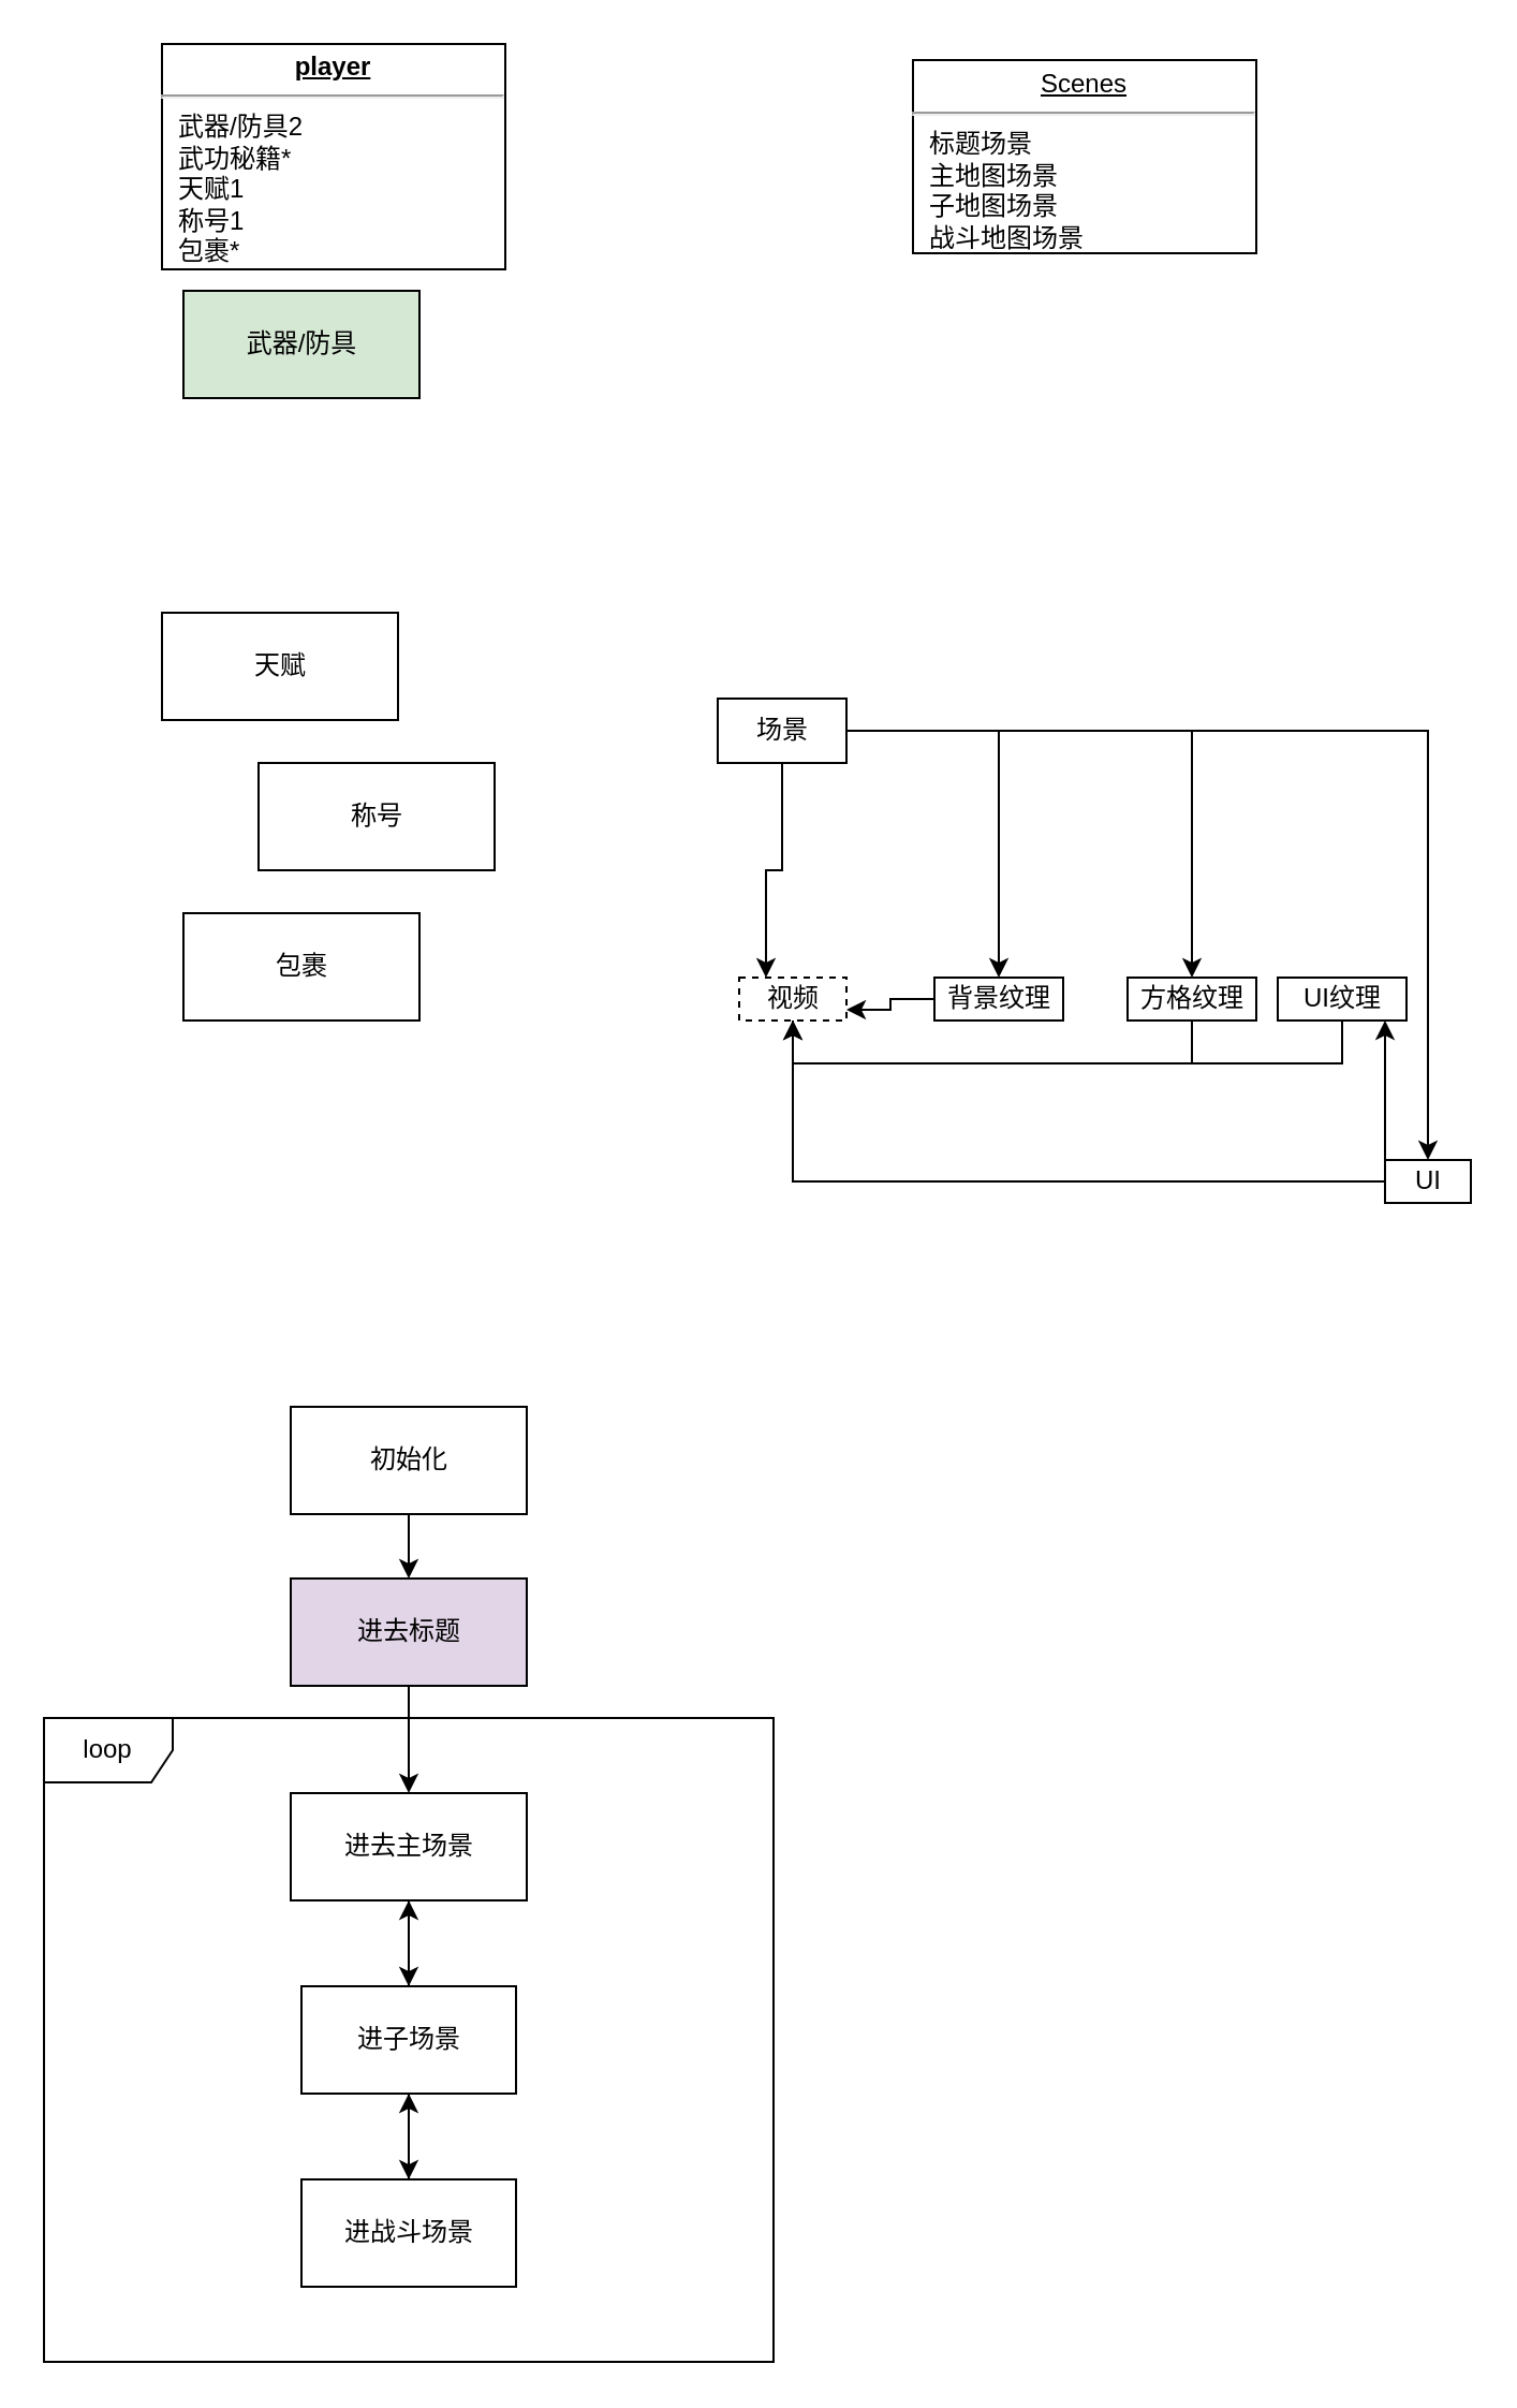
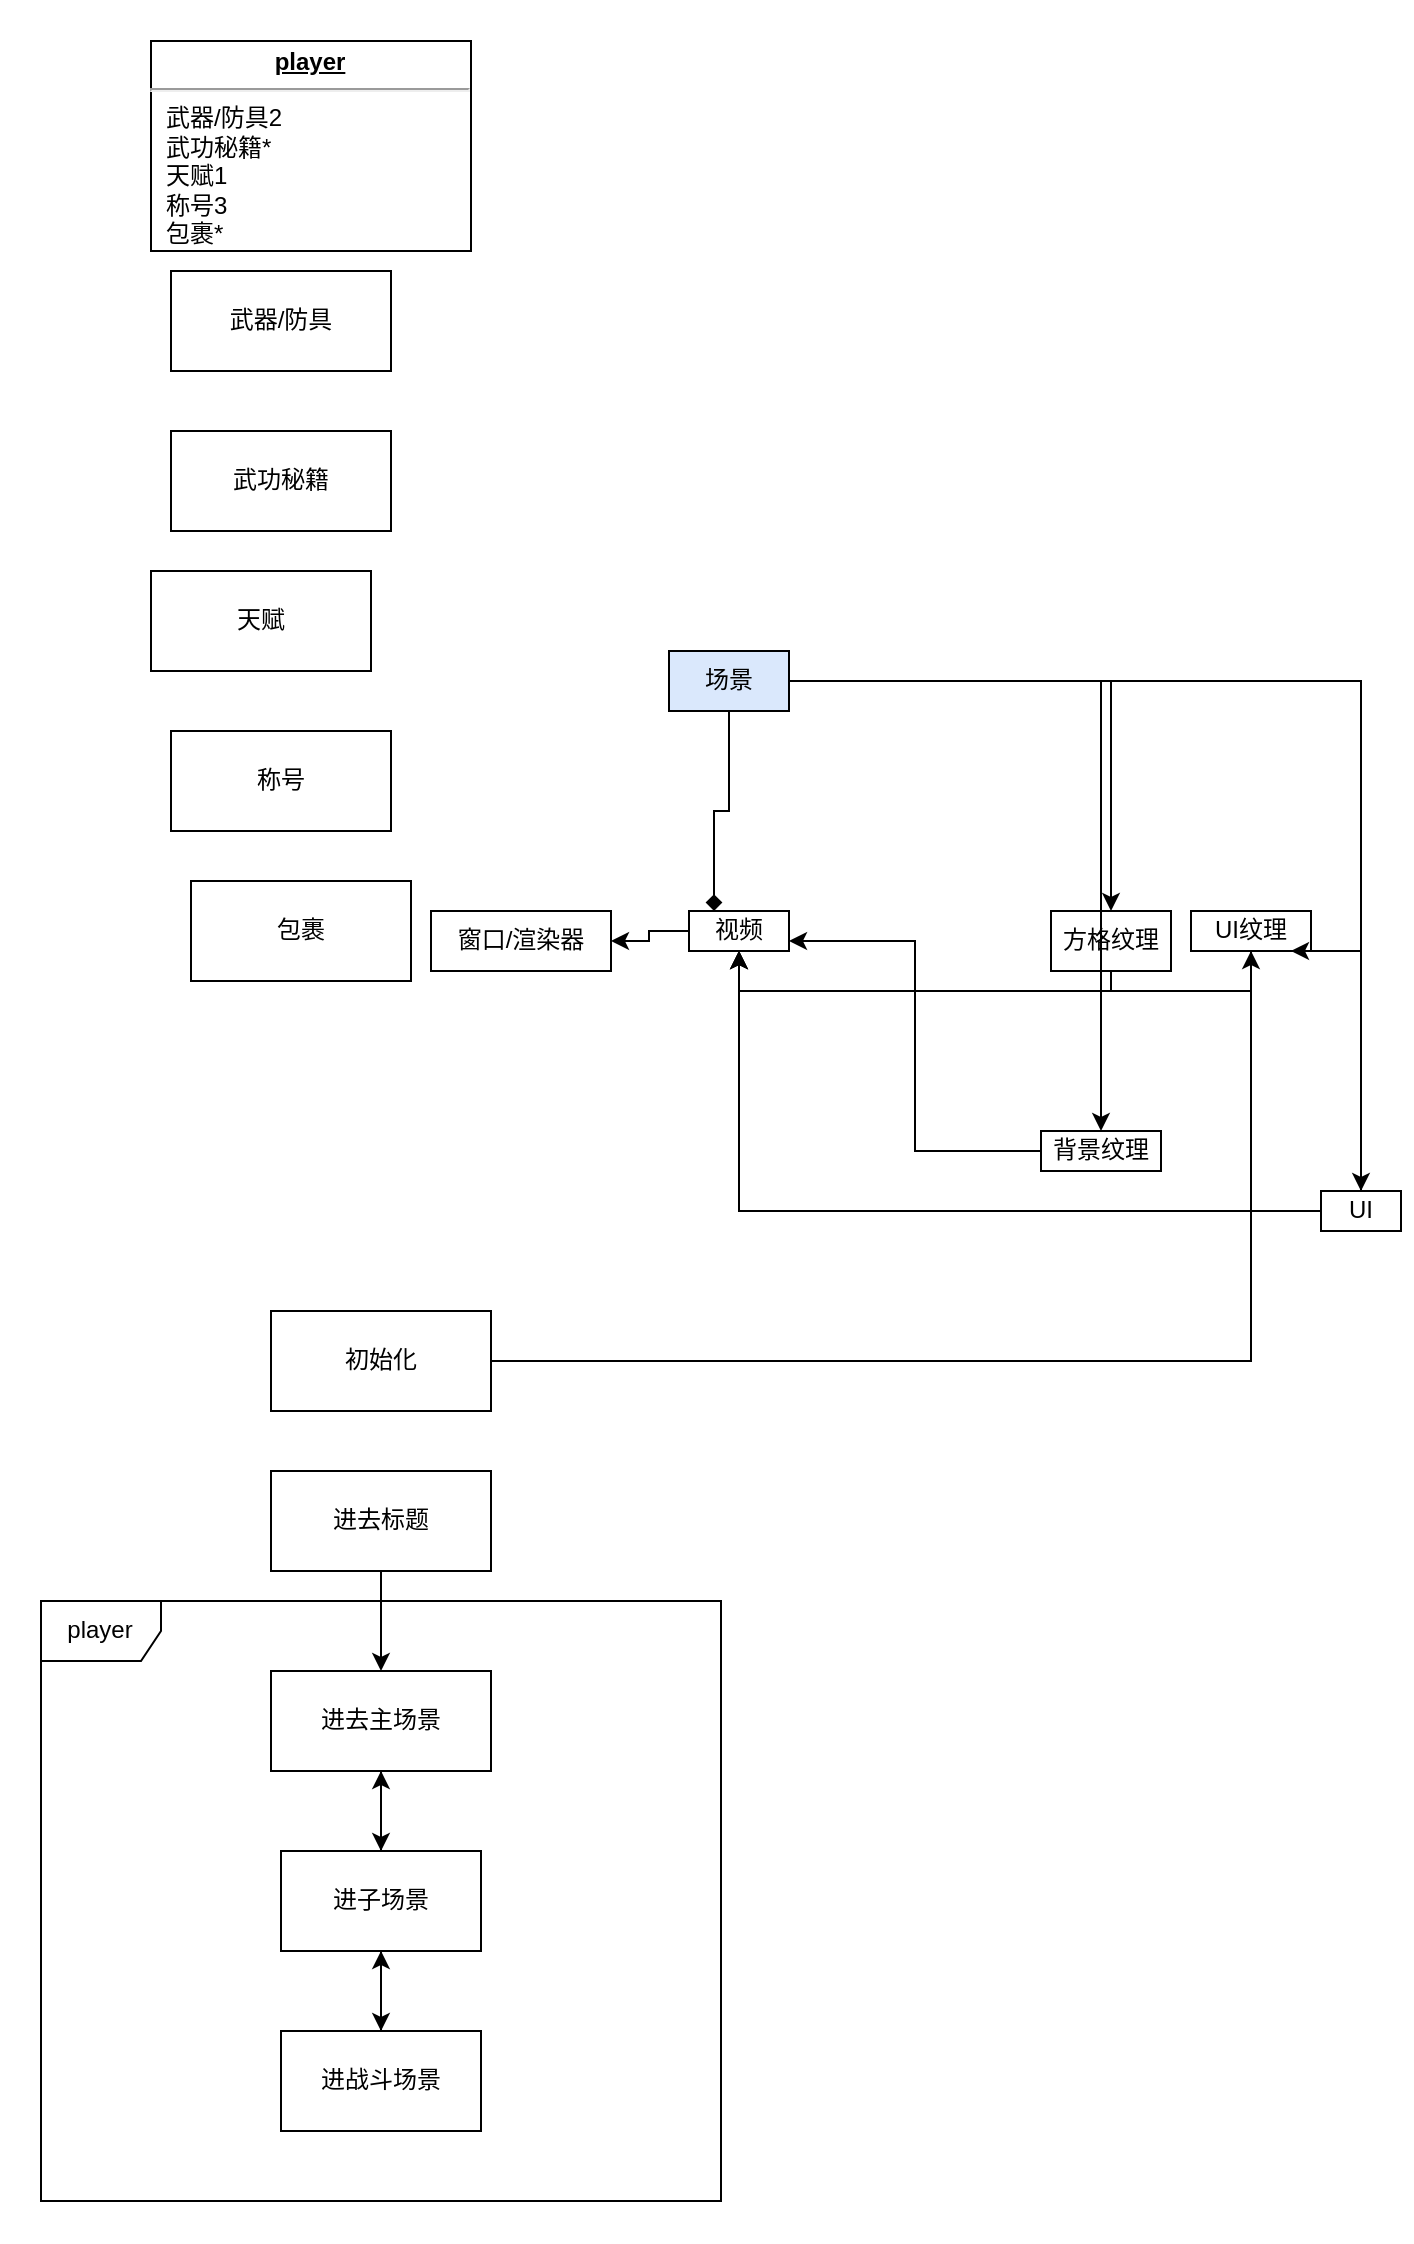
- <mxCell id="4" value="&lt;p style=&quot;margin: 0px ; margin-top: 4px ; text-align: center ; text-decoration: underline&quot;&gt;&lt;b&gt;player&lt;/b&gt;&lt;/p&gt;&lt;hr&gt;&lt;p style=&quot;margin: 0px ; margin-left: 8px&quot;&gt;武器/防具2&lt;br&gt;武功秘籍*&lt;br&gt;天赋1&lt;/p&gt;&lt;p style=&quot;margin: 0px ; margin-left: 8px&quot;&gt;称号1&lt;/p&gt;&lt;p style=&quot;margin: 0px ; margin-left: 8px&quot;&gt;包裹*&lt;/p&gt;" style="verticalAlign=top;align=left;overflow=fill;fontSize=12;fontFamily=Helvetica;html=1;" parent="1" vertex="1"><mxGeometry x="75" y="20" width="160" height="105" as="geometry" /></mxCell>
+ <mxCell id="4" value="&lt;p style=&quot;margin: 0px ; margin-top: 4px ; text-align: center ; text-decoration: underline&quot;&gt;&lt;b&gt;player&lt;/b&gt;&lt;/p&gt;&lt;hr&gt;&lt;p style=&quot;margin: 0px ; margin-left: 8px&quot;&gt;武器/防具2&lt;br&gt;武功秘籍*&lt;br&gt;天赋1&lt;/p&gt;&lt;p style=&quot;margin: 0px ; margin-left: 8px&quot;&gt;称号3&lt;/p&gt;&lt;p style=&quot;margin: 0px ; margin-left: 8px&quot;&gt;包裹*&lt;/p&gt;" style="verticalAlign=top;align=left;overflow=fill;fontSize=12;fontFamily=Helvetica;html=1;" parent="1" vertex="1"><mxGeometry x="75" y="20" width="160" height="105" as="geometry" /></mxCell>
- <mxCell id="8" value="&lt;p style=&quot;margin: 0px ; margin-top: 4px ; text-align: center ; text-decoration: underline&quot;&gt;Scenes&lt;br&gt;&lt;/p&gt;&lt;hr&gt;&lt;p style=&quot;margin: 0px ; margin-left: 8px&quot;&gt;标题场景&lt;/p&gt;&lt;p style=&quot;margin: 0px ; margin-left: 8px&quot;&gt;主地图场景&lt;/p&gt;&lt;p style=&quot;margin: 0px ; margin-left: 8px&quot;&gt;子地图场景&lt;/p&gt;&lt;p style=&quot;margin: 0px ; margin-left: 8px&quot;&gt;战斗地图场景&lt;/p&gt;" style="verticalAlign=top;align=left;overflow=fill;fontSize=12;fontFamily=Helvetica;html=1;" parent="1" vertex="1"><mxGeometry x="425" y="27.5" width="160" height="90" as="geometry" /></mxCell>
- <mxCell id="2" value="武器/防具" style="html=1;fillColor=#d5e8d4;" parent="1" vertex="1"><mxGeometry x="85" y="135" width="110" height="50" as="geometry" /></mxCell>
+ <mxCell id="2" value="武器/防具" style="html=1;" parent="1" vertex="1"><mxGeometry x="85" y="135" width="110" height="50" as="geometry" /></mxCell>
+ <mxCell id="3" value="武功秘籍" style="html=1;" parent="1" vertex="1"><mxGeometry x="85" y="215" width="110" height="50" as="geometry" /></mxCell>
- <mxCell id="34" value="场景" style="html=1;" vertex="1" parent="1"><mxGeometry x="334" y="325" width="60" height="30" as="geometry" /></mxCell>
+ <mxCell id="34" value="场景" style="html=1;fillColor=#dae8fc;" vertex="1" parent="1"><mxGeometry x="334" y="325" width="60" height="30" as="geometry" /></mxCell>
- <mxCell id="7" value="称号" style="html=1;" parent="1" vertex="1"><mxGeometry x="120" y="355" width="110" height="50" as="geometry" /></mxCell>
+ <mxCell id="7" value="称号" style="html=1;" parent="1" vertex="1"><mxGeometry x="85" y="365" width="110" height="50" as="geometry" /></mxCell>
- <mxCell id="31" style="edgeStyle=orthogonalEdgeStyle;rounded=0;orthogonalLoop=1;jettySize=auto;html=1;entryX=0.25;entryY=0;entryDx=0;entryDy=0;" edge="1" parent="1" source="34" target="23"><mxGeometry relative="1" as="geometry" /></mxCell>
+ <mxCell id="31" style="edgeStyle=orthogonalEdgeStyle;rounded=0;orthogonalLoop=1;jettySize=auto;html=1;entryX=0.25;entryY=0;entryDx=0;entryDy=0;endArrow=diamond;" edge="1" parent="1" source="34" target="23"><mxGeometry relative="1" as="geometry" /></mxCell>
- <mxCell id="5" value="包裹" style="html=1;" parent="1" vertex="1"><mxGeometry x="85" y="425" width="110" height="50" as="geometry" /></mxCell>
+ <mxCell id="5" value="包裹" style="html=1;" parent="1" vertex="1"><mxGeometry x="95" y="440" width="110" height="50" as="geometry" /></mxCell>
+ <mxCell id="22" style="edgeStyle=orthogonalEdgeStyle;rounded=0;orthogonalLoop=1;jettySize=auto;html=1;entryX=1;entryY=0.5;entryDx=0;entryDy=0;" edge="1" parent="1" source="23" target="21"><mxGeometry relative="1" as="geometry" /></mxCell>
- <mxCell id="23" value="视频" style="html=1;dashed=1;" vertex="1" parent="1"><mxGeometry x="344" y="455" width="50" height="20" as="geometry" /></mxCell>
+ <mxCell id="23" value="视频" style="html=1;" vertex="1" parent="1"><mxGeometry x="344" y="455" width="50" height="20" as="geometry" /></mxCell>
- <mxCell id="25" value="背景纹理" style="html=1;" vertex="1" parent="1"><mxGeometry x="435" y="455" width="60" height="20" as="geometry" /></mxCell>
+ <mxCell id="25" value="背景纹理" style="html=1;" vertex="1" parent="1"><mxGeometry x="520" y="565" width="60" height="20" as="geometry" /></mxCell>
- <mxCell id="27" value="方格纹理" style="html=1;" vertex="1" parent="1"><mxGeometry x="525" y="455" width="60" height="20" as="geometry" /></mxCell>
+ <mxCell id="27" value="方格纹理" style="html=1;" vertex="1" parent="1"><mxGeometry x="525" y="455" width="60" height="30" as="geometry" /></mxCell>
+ <mxCell id="21" value="窗口/渲染器" style="html=1;" vertex="1" parent="1"><mxGeometry x="215" y="455" width="90" height="30" as="geometry" /></mxCell>
- <mxCell id="28" style="edgeStyle=orthogonalEdgeStyle;rounded=0;orthogonalLoop=1;jettySize=auto;html=1;entryX=0.5;entryY=1;entryDx=0;entryDy=0;endArrow=none;" edge="1" parent="1" source="29" target="23"><mxGeometry relative="1" as="geometry"><Array as="points"><mxPoint x="625" y="495" /><mxPoint x="369" y="495" /></Array></mxGeometry></mxCell>
+ <mxCell id="28" style="edgeStyle=orthogonalEdgeStyle;rounded=0;orthogonalLoop=1;jettySize=auto;html=1;entryX=0.5;entryY=1;entryDx=0;entryDy=0;" edge="1" parent="1" source="29" target="23"><mxGeometry relative="1" as="geometry"><Array as="points"><mxPoint x="625" y="495" /><mxPoint x="369" y="495" /></Array></mxGeometry></mxCell>
- <mxCell id="37" value="UI" style="html=1;" vertex="1" parent="1"><mxGeometry x="645" y="540" width="40" height="20" as="geometry" /></mxCell>
+ <mxCell id="37" value="UI" style="html=1;" vertex="1" parent="1"><mxGeometry x="660" y="595" width="40" height="20" as="geometry" /></mxCell>
- <mxCell id="9" style="edgeStyle=orthogonalEdgeStyle;rounded=0;orthogonalLoop=1;jettySize=auto;html=1;entryX=0.5;entryY=0;entryDx=0;entryDy=0;" parent="1" source="10" target="12" edge="1"><mxGeometry relative="1" as="geometry" /></mxCell>
+ <mxCell id="9" style="edgeStyle=orthogonalEdgeStyle;rounded=0;orthogonalLoop=1;jettySize=auto;html=1;" parent="1" source="10" target="29" edge="1"><mxGeometry relative="1" as="geometry" /></mxCell>
- <mxCell id="12" value="进去标题" style="html=1;fillColor=#e1d5e7;" parent="1" vertex="1"><mxGeometry x="135" y="735" width="110" height="50" as="geometry" /></mxCell>
+ <mxCell id="12" value="进去标题" style="html=1;" parent="1" vertex="1"><mxGeometry x="135" y="735" width="110" height="50" as="geometry" /></mxCell>
- <mxCell id="20" value="loop" style="shape=umlFrame;whiteSpace=wrap;html=1;" parent="1" vertex="1"><mxGeometry x="20" y="800" width="340" height="300" as="geometry" /></mxCell>
+ <mxCell id="20" value="player" style="shape=umlFrame;whiteSpace=wrap;html=1;" parent="1" vertex="1"><mxGeometry x="20" y="800" width="340" height="300" as="geometry" /></mxCell>
